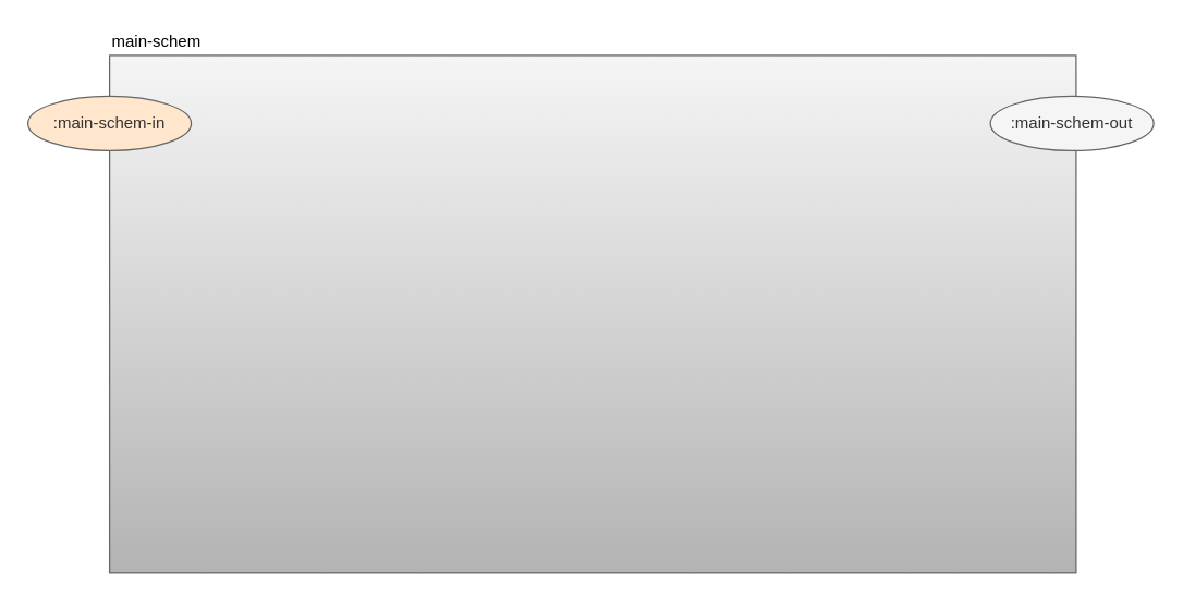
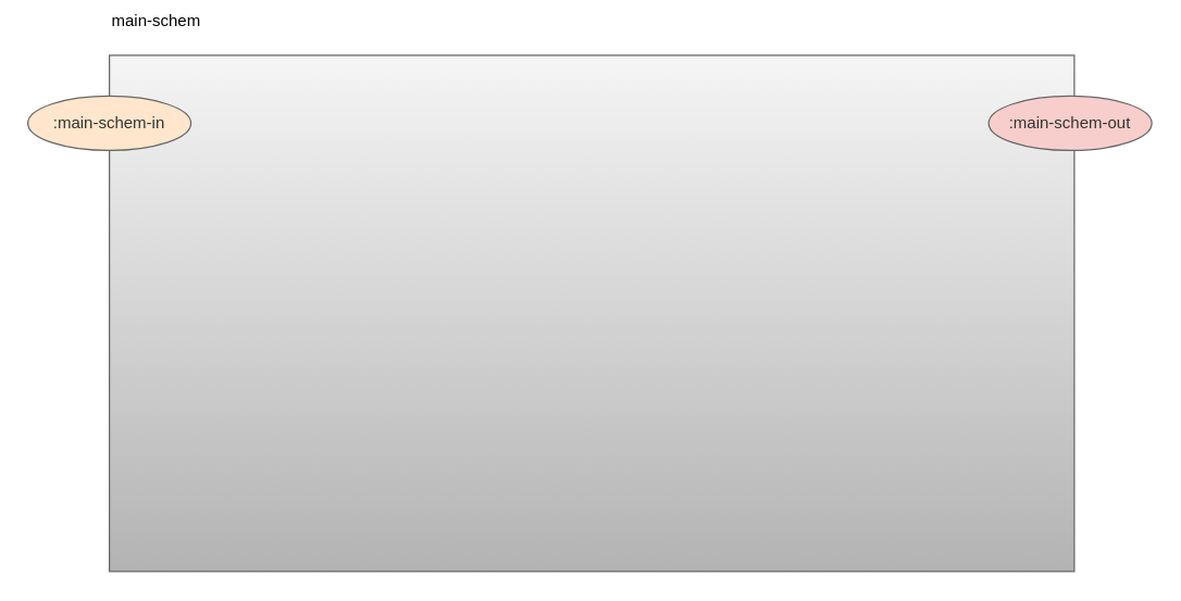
- <mxCell id="5" value="main-schem" style="text;html=1;resizable=0;points=[];autosize=1;align=left;verticalAlign=top;spacingTop=-4;" parent="1" vertex="1"><mxGeometry x="80" y="20" width="80" height="20" as="geometry" /></mxCell>
+ <mxCell id="5" value="main-schem" style="text;html=1;resizable=0;points=[];autosize=1;align=left;verticalAlign=top;spacingTop=-4;" parent="1" vertex="1"><mxGeometry x="80" y="5" width="80" height="20" as="geometry" /></mxCell>
- <mxCell id="4" value=":main-schem-out" style="ellipse;whiteSpace=wrap;html=1;fillColor=#f5f5f5;strokeColor=#666666;fontColor=#333333;" parent="1" vertex="1"><mxGeometry x="727" y="70" width="120" height="40" as="geometry" /></mxCell>
+ <mxCell id="4" value=":main-schem-out" style="ellipse;whiteSpace=wrap;html=1;fillColor=#f8cecc;strokeColor=#666666;fontColor=#333333;" parent="1" vertex="1"><mxGeometry x="727" y="70" width="120" height="40" as="geometry" /></mxCell>
